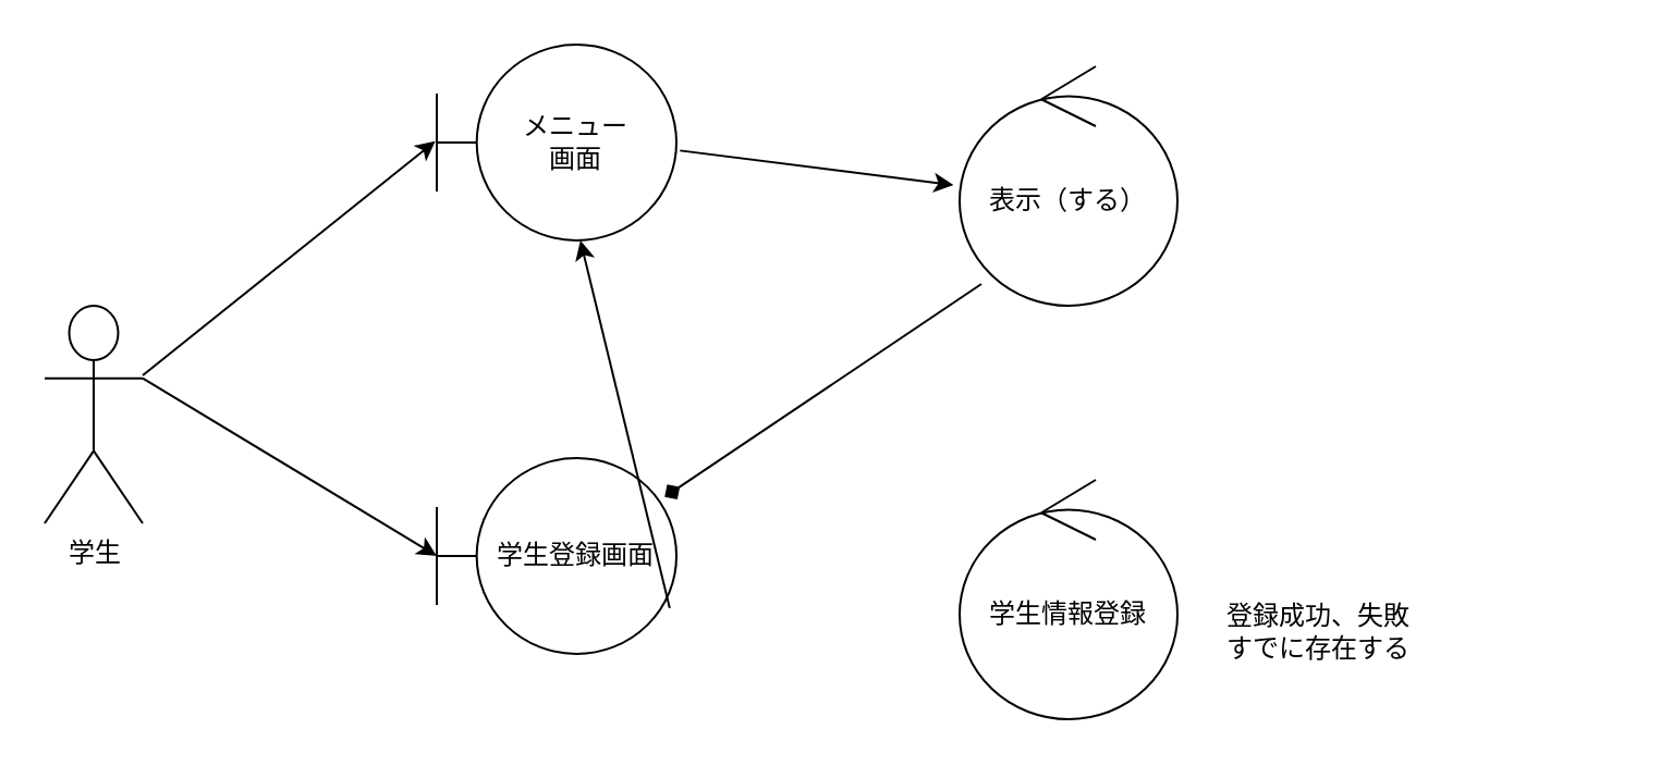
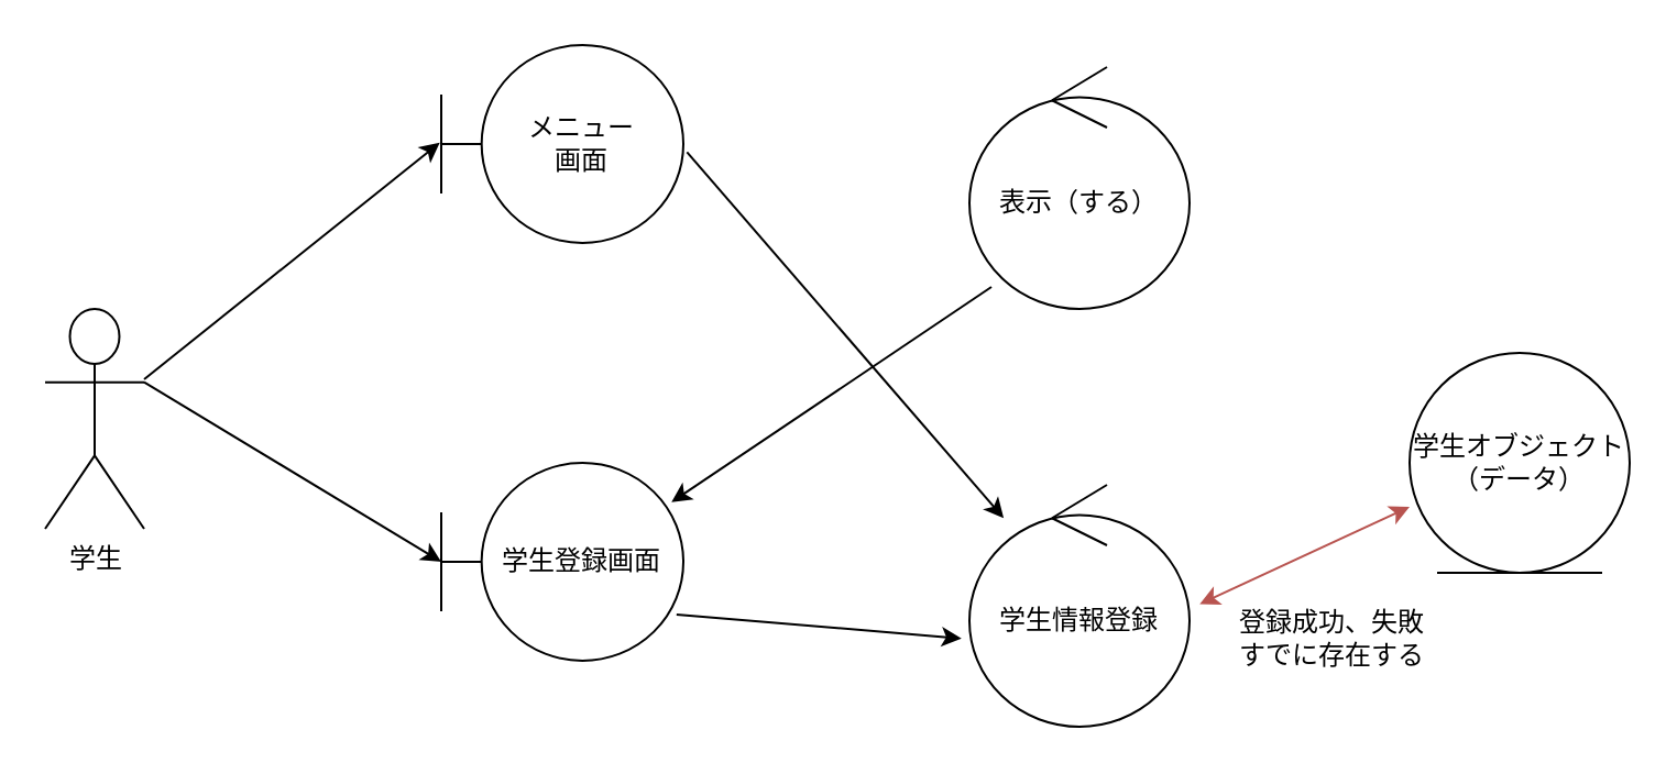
- <mxCell id="6" value="" style="endArrow=classic;html=1;rounded=0;entryX=-0.028;entryY=0.496;entryDx=0;entryDy=0;entryPerimeter=0;exitX=1.015;exitY=0.541;exitDx=0;exitDy=0;exitPerimeter=0;" parent="1" source="3" target="5" edge="1"><mxGeometry width="50" height="50" relative="1" as="geometry"><mxPoint x="350" y="251" as="sourcePoint" /><mxPoint x="469" y="150" as="targetPoint" /></mxGeometry></mxCell>
+ <mxCell id="6" value="" style="endArrow=classic;html=1;rounded=0;exitX=1.015;exitY=0.541;exitDx=0;exitDy=0;exitPerimeter=0;" parent="1" source="3" target="10" edge="1"><mxGeometry width="50" height="50" relative="1" as="geometry"><mxPoint x="350" y="251" as="sourcePoint" /><mxPoint x="469" y="150" as="targetPoint" /></mxGeometry></mxCell>
- <mxCell id="11" value="" style="endArrow=classic;html=1;rounded=0;exitX=0.972;exitY=0.766;exitDx=0;exitDy=0;exitPerimeter=0;" parent="1" source="7" target="3" edge="1"><mxGeometry width="50" height="50" relative="1" as="geometry"><mxPoint x="260" y="450" as="sourcePoint" /><mxPoint x="380" y="532" as="targetPoint" /></mxGeometry></mxCell>
+ <mxCell id="11" value="" style="endArrow=classic;html=1;rounded=0;entryX=-0.036;entryY=0.635;entryDx=0;entryDy=0;entryPerimeter=0;exitX=0.972;exitY=0.766;exitDx=0;exitDy=0;exitPerimeter=0;" parent="1" source="7" target="10" edge="1"><mxGeometry width="50" height="50" relative="1" as="geometry"><mxPoint x="260" y="450" as="sourcePoint" /><mxPoint x="380" y="532" as="targetPoint" /></mxGeometry></mxCell>
+ <mxCell id="12" value="学生オブジェクト&lt;div&gt;（データ）&lt;/div&gt;" style="ellipse;shape=umlEntity;whiteSpace=wrap;html=1;" parent="1" vertex="1"><mxGeometry x="640" y="160" width="100" height="100" as="geometry" /></mxCell>
- <mxCell id="8" value="" style="endArrow=diamond;html=1;rounded=0;entryX=0.951;entryY=0.199;entryDx=0;entryDy=0;entryPerimeter=0;exitX=0.1;exitY=0.909;exitDx=0;exitDy=0;exitPerimeter=0;" parent="1" source="5" target="7" edge="1"><mxGeometry width="50" height="50" relative="1" as="geometry"><mxPoint x="420" y="160" as="sourcePoint" /><mxPoint x="545" y="176" as="targetPoint" /></mxGeometry></mxCell>
+ <mxCell id="8" value="" style="endArrow=classic;html=1;rounded=0;entryX=0.951;entryY=0.199;entryDx=0;entryDy=0;entryPerimeter=0;exitX=0.1;exitY=0.909;exitDx=0;exitDy=0;exitPerimeter=0;" parent="1" source="5" target="7" edge="1"><mxGeometry width="50" height="50" relative="1" as="geometry"><mxPoint x="420" y="160" as="sourcePoint" /><mxPoint x="545" y="176" as="targetPoint" /></mxGeometry></mxCell>
+ <mxCell id="13" value="" style="endArrow=classic;startArrow=classic;html=1;rounded=0;entryX=0;entryY=0.7;entryDx=0;entryDy=0;exitX=1.046;exitY=0.493;exitDx=0;exitDy=0;exitPerimeter=0;entryPerimeter=0;fillColor=#f8cecc;strokeColor=#b85450;" parent="1" source="10" target="12" edge="1"><mxGeometry width="50" height="50" relative="1" as="geometry"><mxPoint x="310" y="270" as="sourcePoint" /><mxPoint x="360" y="220" as="targetPoint" /></mxGeometry></mxCell>
